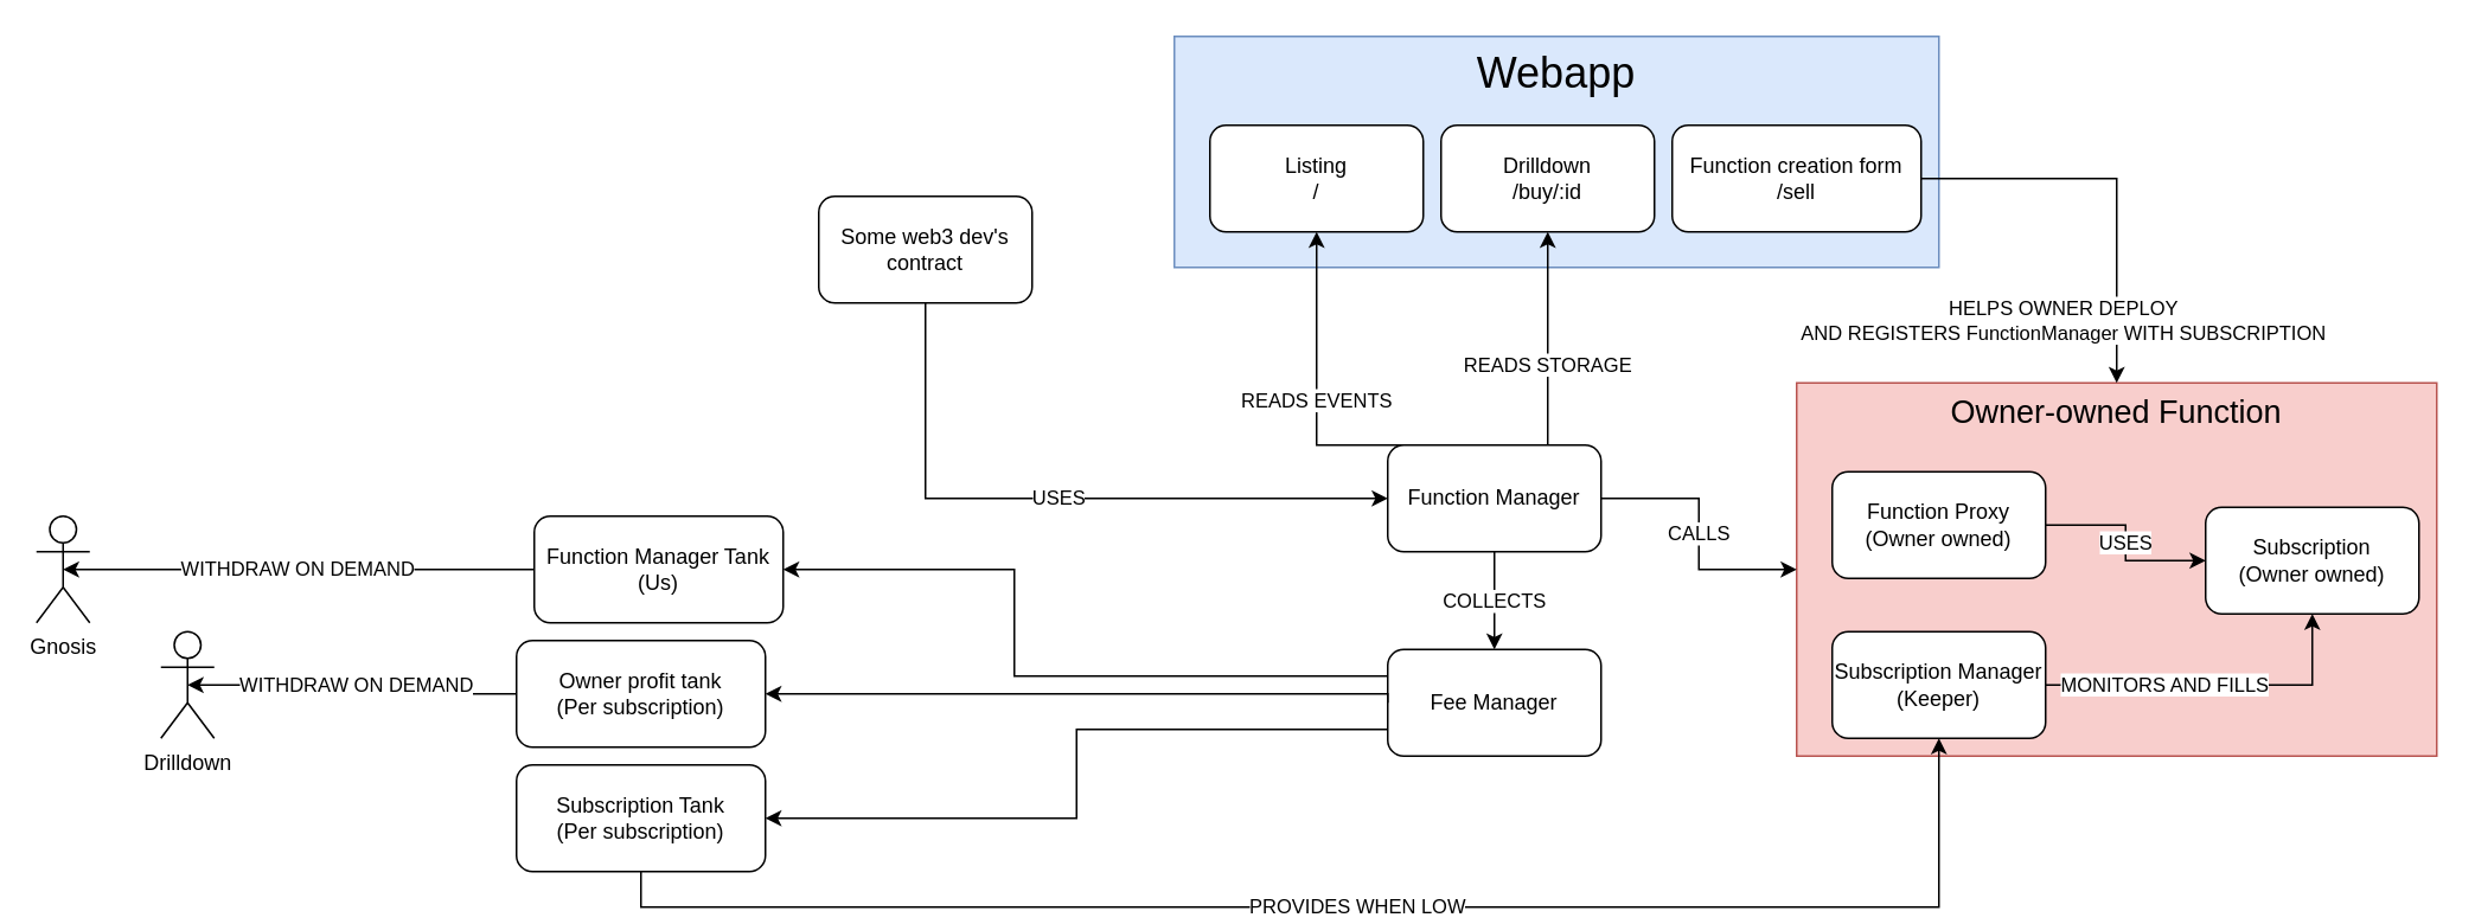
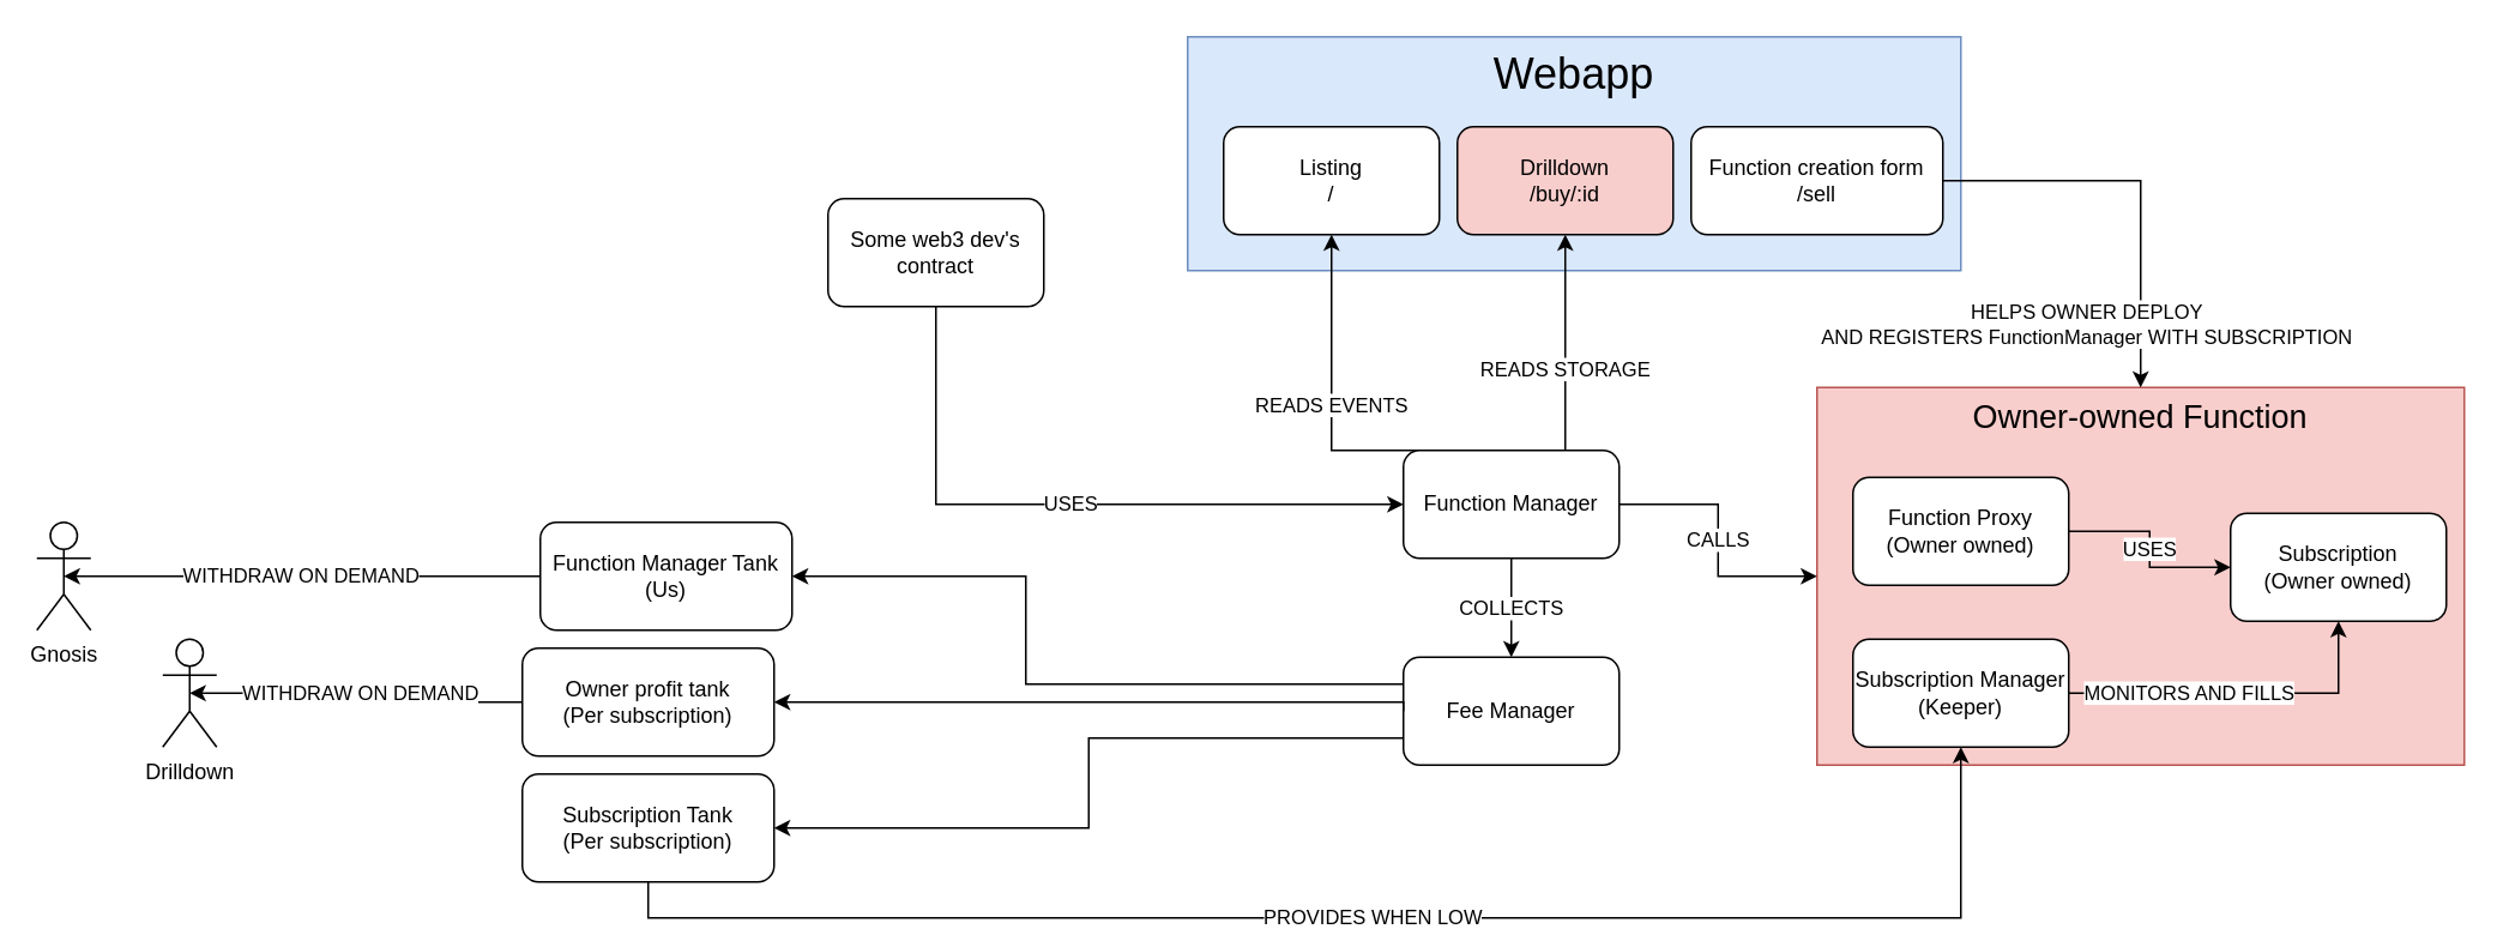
- <mxCell id="29" value="Drilldown&lt;br&gt;/buy/:id" style="rounded=1;whiteSpace=wrap;html=1;" parent="1" vertex="1"><mxGeometry x="810" y="70" width="120" height="60" as="geometry" /></mxCell>
+ <mxCell id="29" value="Drilldown&lt;br&gt;/buy/:id" style="rounded=1;whiteSpace=wrap;html=1;fillColor=#f8cecc;" parent="1" vertex="1"><mxGeometry x="810" y="70" width="120" height="60" as="geometry" /></mxCell>
